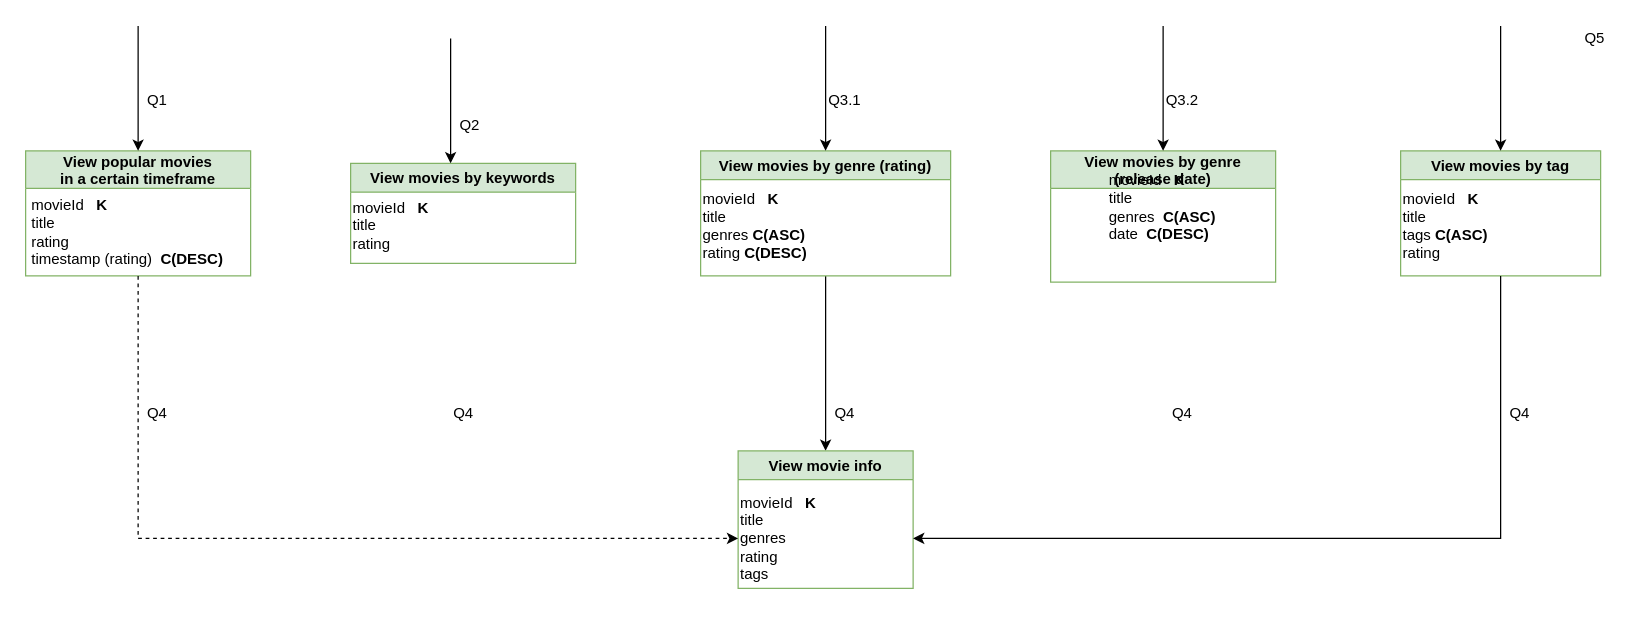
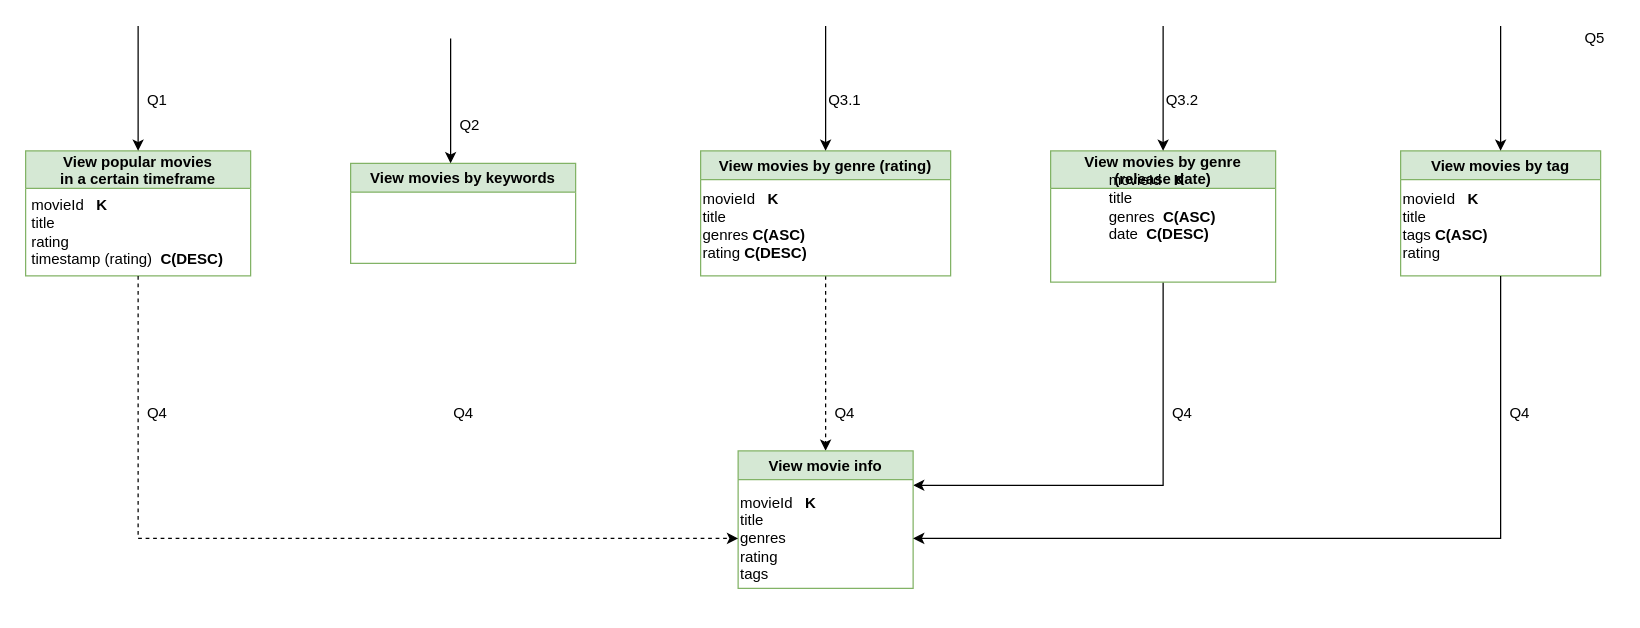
- <mxCell id="5" value="movieId&amp;nbsp; &amp;nbsp;&lt;b&gt;K&lt;/b&gt;&lt;br&gt;title&lt;br&gt;rating" style="text;html=1;strokeColor=none;fillColor=none;align=left;verticalAlign=middle;whiteSpace=wrap;rounded=0;" parent="4" vertex="1"><mxGeometry y="25" width="70" height="50" as="geometry" /></mxCell>
- <mxCell id="6" style="edgeStyle=orthogonalEdgeStyle;rounded=0;orthogonalLoop=1;jettySize=auto;html=1;" parent="1" source="7" target="12" edge="1"><mxGeometry relative="1" as="geometry" /></mxCell>
+ <mxCell id="6" style="edgeStyle=orthogonalEdgeStyle;rounded=0;orthogonalLoop=1;jettySize=auto;html=1;dashed=1;" parent="1" source="7" target="12" edge="1"><mxGeometry relative="1" as="geometry" /></mxCell>
+ <mxCell id="9" style="edgeStyle=orthogonalEdgeStyle;rounded=0;orthogonalLoop=1;jettySize=auto;html=1;entryX=1;entryY=0.25;entryDx=0;entryDy=0;" parent="1" source="10" target="12" edge="1"><mxGeometry relative="1" as="geometry"><Array as="points"><mxPoint x="930" y="388" /></Array></mxGeometry></mxCell>
